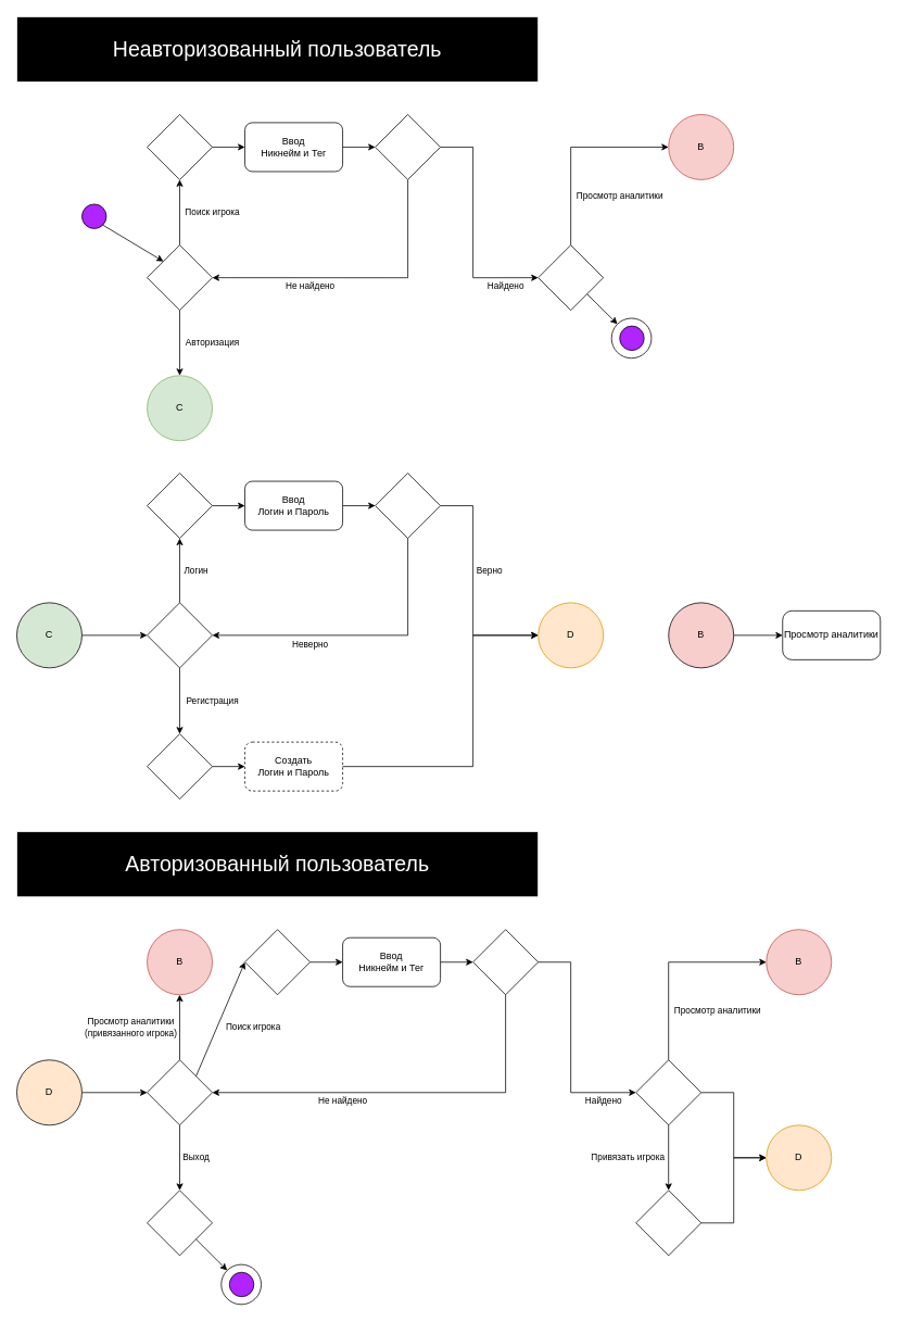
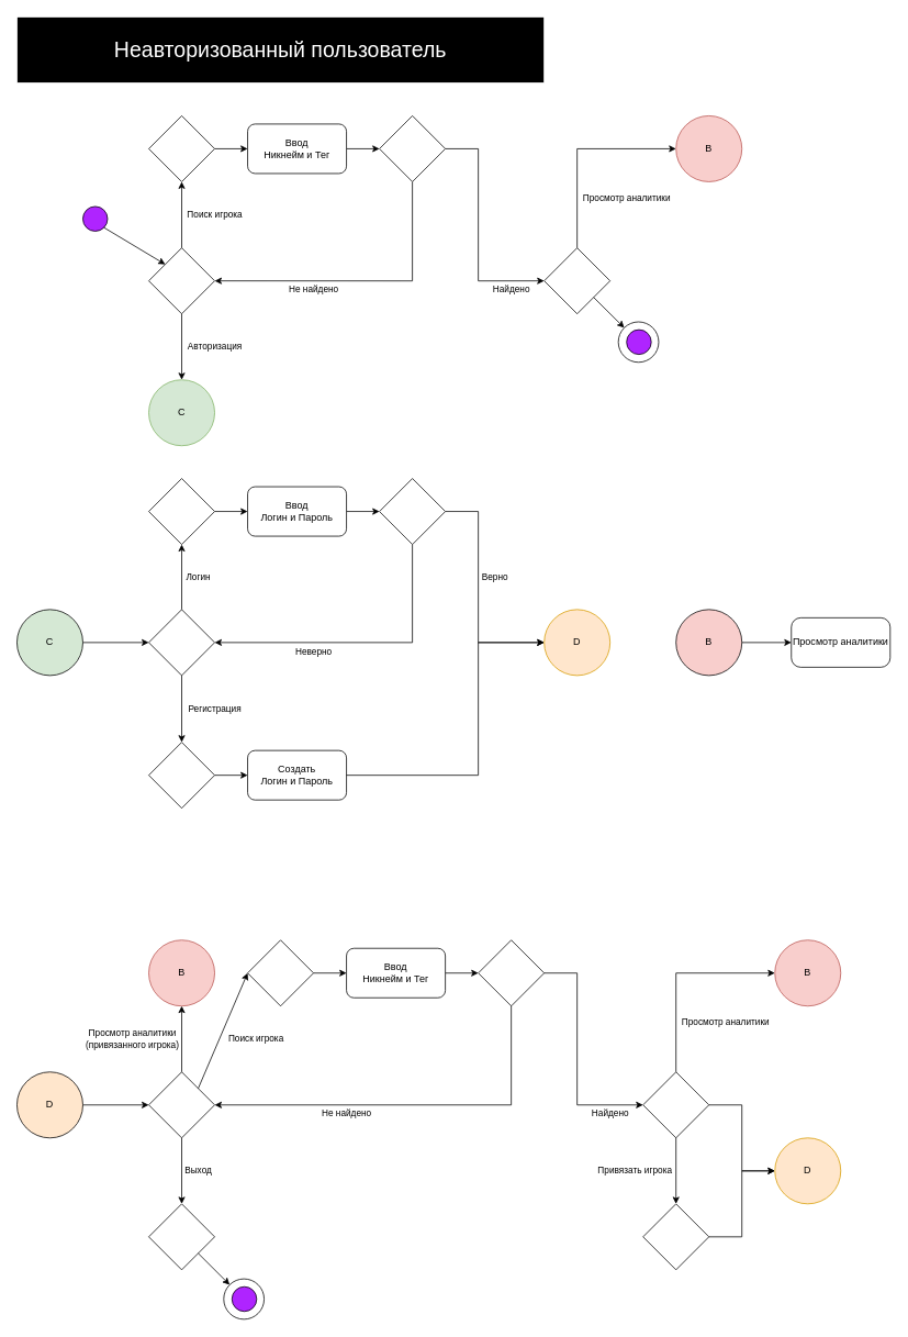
- <mxCell id="18" value="Создать&lt;br&gt;&lt;div&gt;Логин и Пароль&lt;/div&gt;" style="rounded=1;whiteSpace=wrap;html=1;dashed=1;" parent="1" vertex="1"><mxGeometry x="300" y="910" width="120" height="60" as="geometry" /></mxCell>
+ <mxCell id="18" value="Создать&lt;br&gt;&lt;div&gt;Логин и Пароль&lt;/div&gt;" style="rounded=1;whiteSpace=wrap;html=1;" parent="1" vertex="1"><mxGeometry x="300" y="910" width="120" height="60" as="geometry" /></mxCell>
- <mxCell id="68" value="&lt;font style=&quot;font-size: 26px;&quot; color=&quot;#ffffff&quot;&gt;Авторизованный пользователь&lt;/font&gt;" style="rounded=0;whiteSpace=wrap;html=1;strokeColor=#FFFFFF;fillColor=#000000;" vertex="1" parent="1"><mxGeometry y="1020" width="640" height="80" as="geometry" x="20" /></mxCell>
